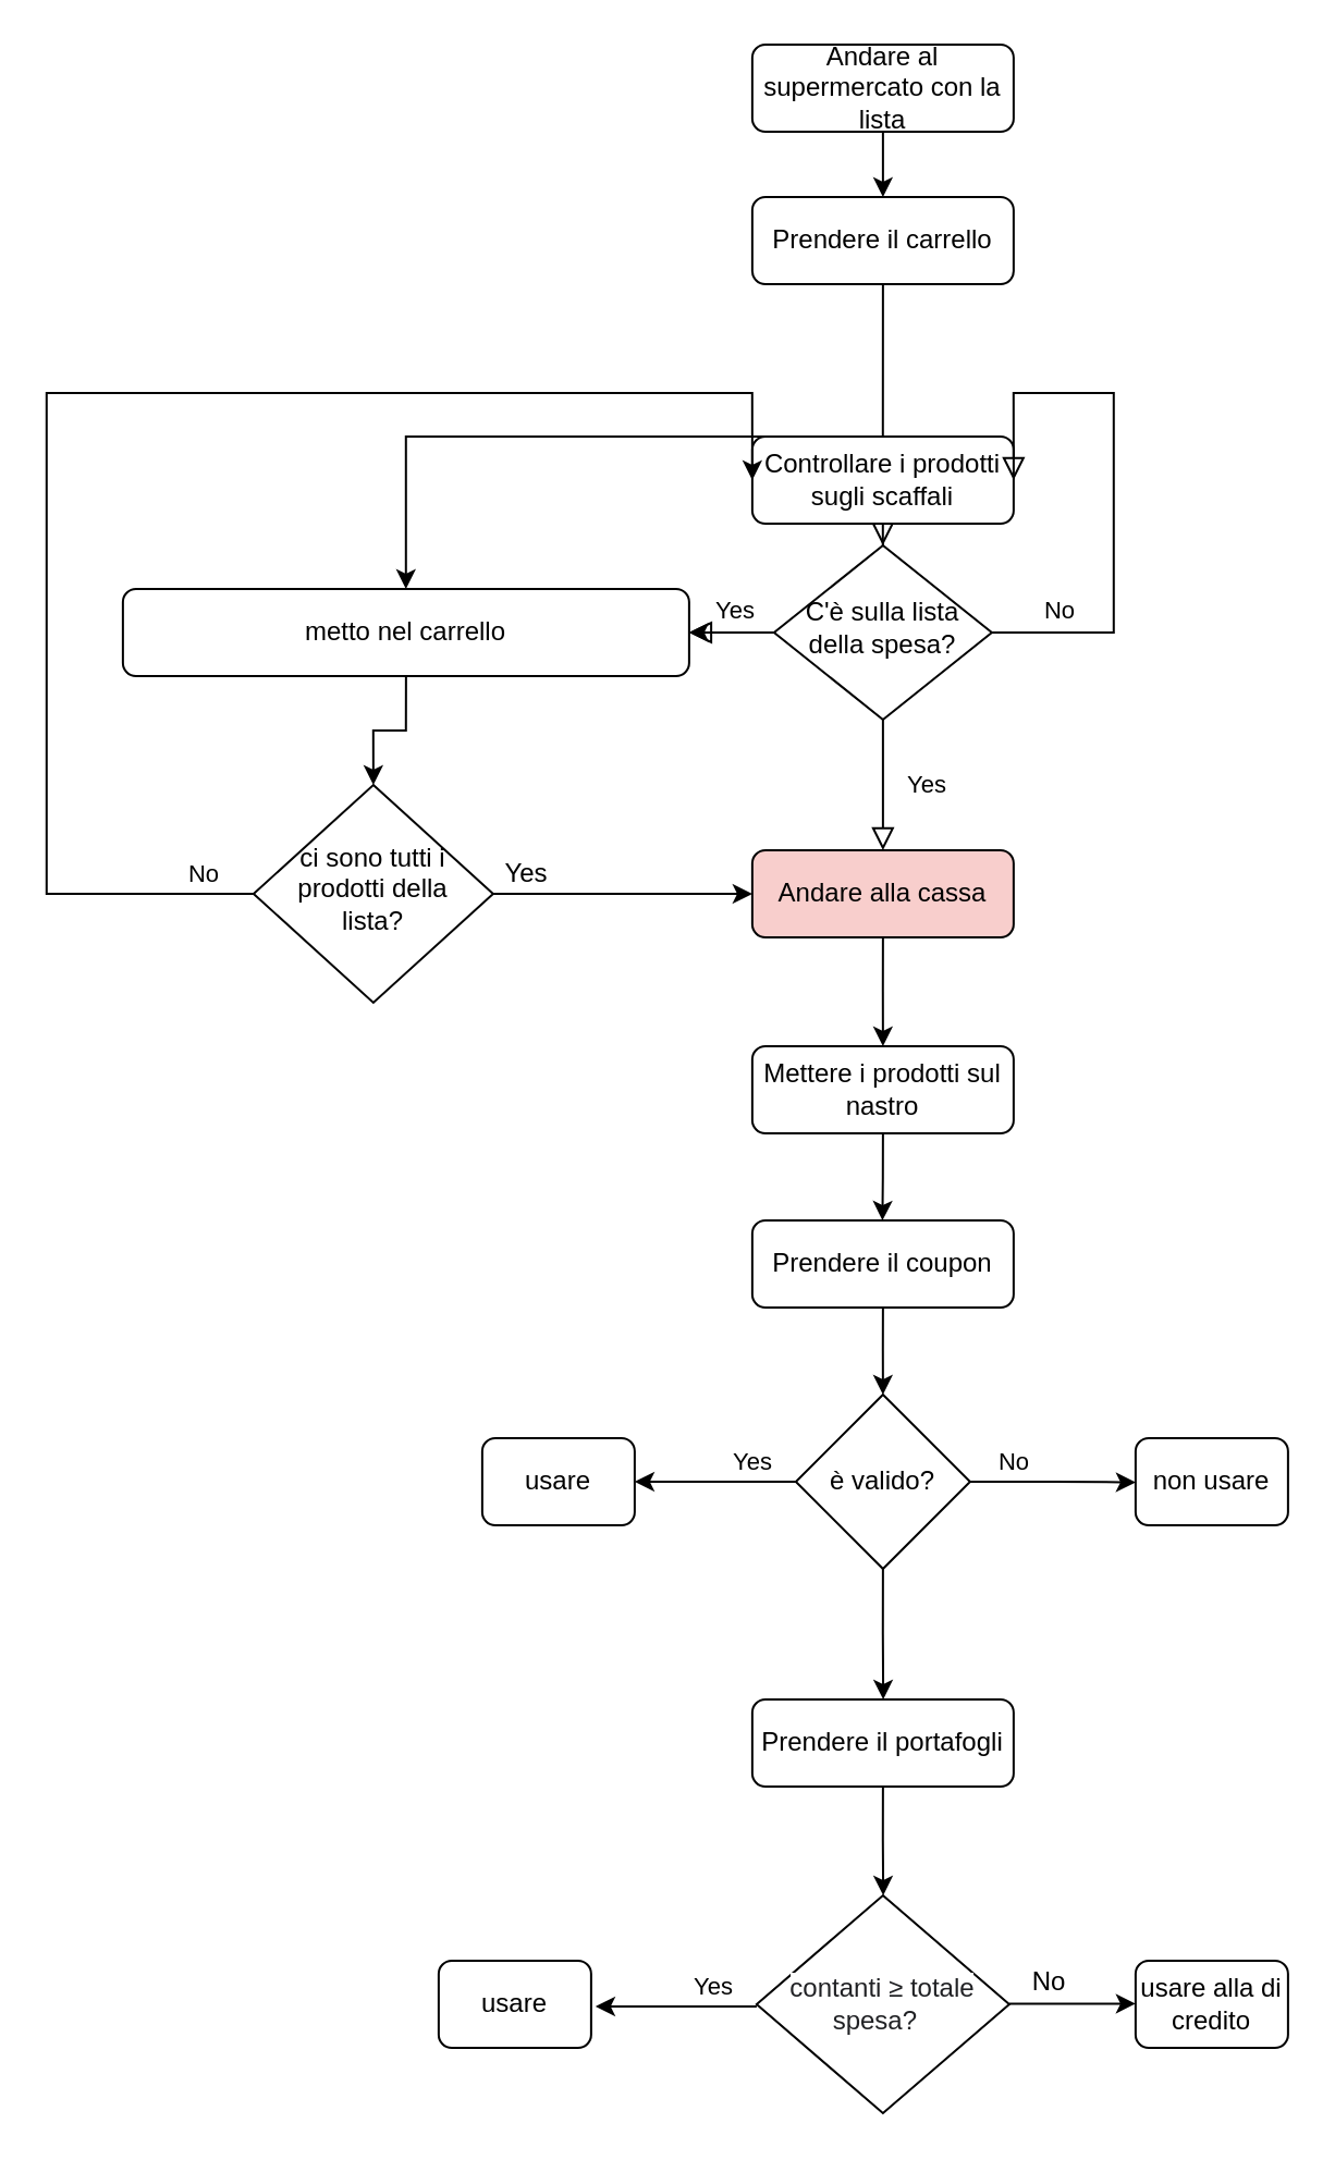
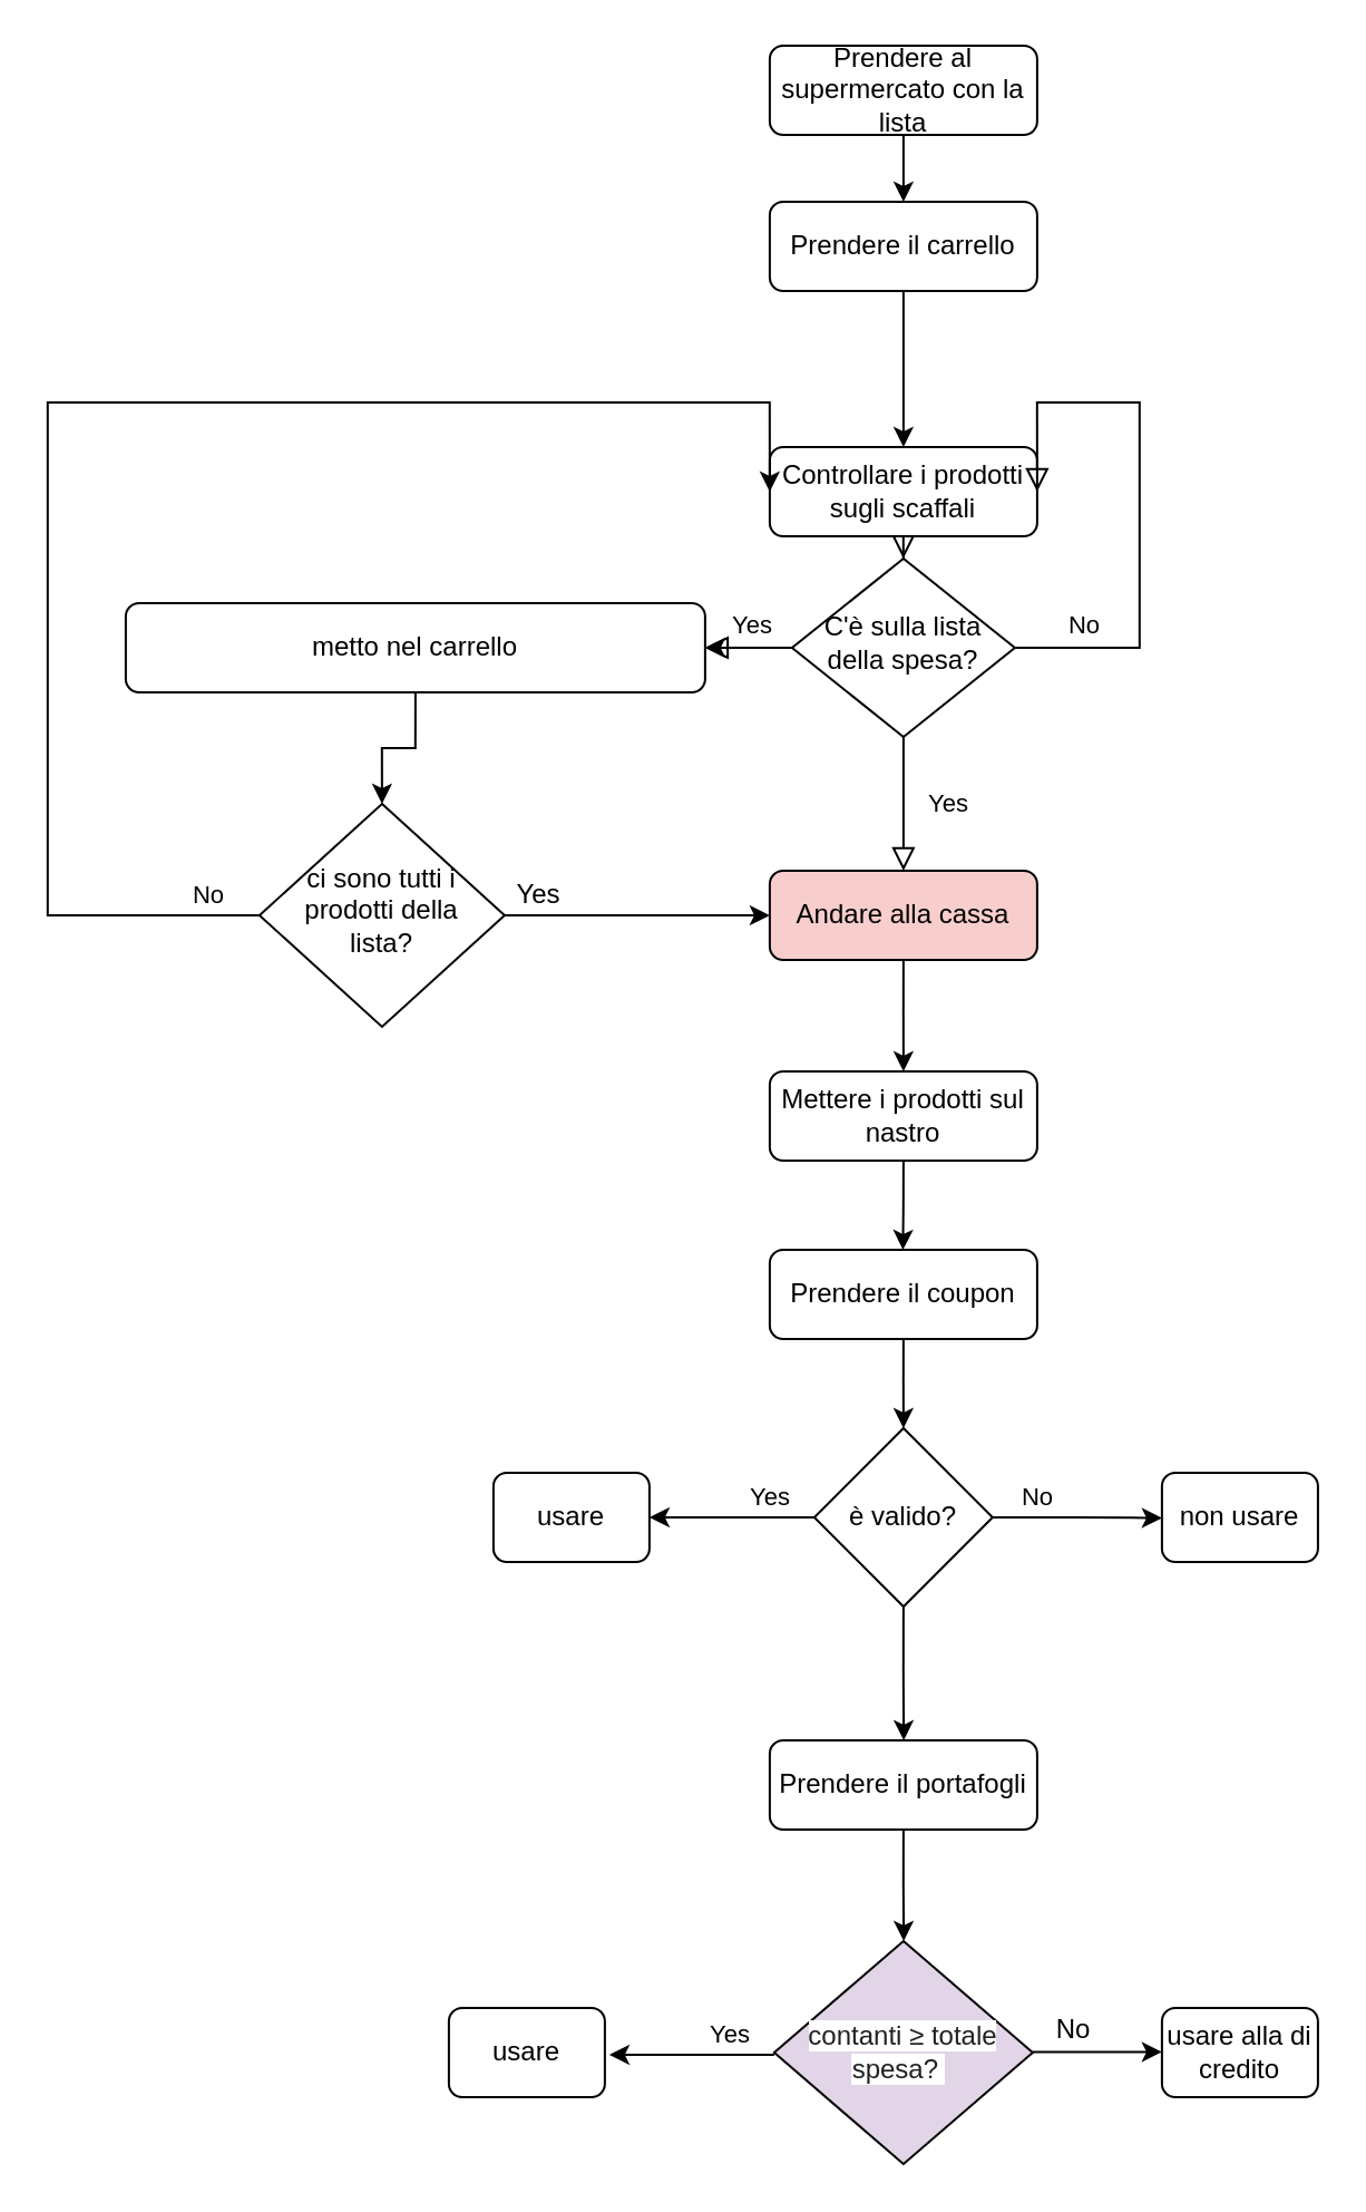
- <mxCell id="12" value="Andare al supermercato con la lista" style="rounded=1;whiteSpace=wrap;html=1;fontSize=12;glass=0;strokeWidth=1;shadow=0;" vertex="1" parent="1"><mxGeometry x="344.94" y="20" width="120" height="40" as="geometry" /></mxCell>
+ <mxCell id="12" value="Prendere al supermercato con la lista" style="rounded=1;whiteSpace=wrap;html=1;fontSize=12;glass=0;strokeWidth=1;shadow=0;" vertex="1" parent="1"><mxGeometry x="344.94" y="20" width="120" height="40" as="geometry" /></mxCell>
- <mxCell id="9" style="edgeStyle=orthogonalEdgeStyle;rounded=0;sketch=0;orthogonalLoop=1;jettySize=auto;html=1;exitX=0.5;exitY=1;exitDx=0;exitDy=0;strokeColor=default;fontFamily=Helvetica;fontSize=12;" edge="1" parent="1" source="10" target="14"><mxGeometry relative="1" as="geometry" /></mxCell>
+ <mxCell id="9" style="edgeStyle=orthogonalEdgeStyle;rounded=0;sketch=0;orthogonalLoop=1;jettySize=auto;html=1;exitX=0.5;exitY=1;exitDx=0;exitDy=0;entryX=0.5;entryY=0;entryDx=0;entryDy=0;strokeColor=default;fontFamily=Helvetica;fontSize=12;" edge="1" parent="1" source="10" target="3"><mxGeometry relative="1" as="geometry" /></mxCell>
- <mxCell id="38" value="&lt;span style=&quot;color: rgb(32, 33, 36); text-align: start; background-color: rgb(255, 255, 255);&quot;&gt;contanti ≥ totale spesa?&amp;nbsp;&lt;/span&gt;&amp;nbsp;" style="rhombus;whiteSpace=wrap;html=1;fontFamily=Helvetica;fontSize=12;" vertex="1" parent="1"><mxGeometry x="346.94" y="870" width="116" height="100" as="geometry" /></mxCell>
+ <mxCell id="38" value="&lt;span style=&quot;color: rgb(32, 33, 36); text-align: start; background-color: rgb(255, 255, 255);&quot;&gt;contanti ≥ totale spesa?&amp;nbsp;&lt;/span&gt;&amp;nbsp;" style="rhombus;whiteSpace=wrap;html=1;fontFamily=Helvetica;fontSize=12;fillColor=#e1d5e7;" vertex="1" parent="1"><mxGeometry x="346.94" y="870" width="116" height="100" as="geometry" /></mxCell>
